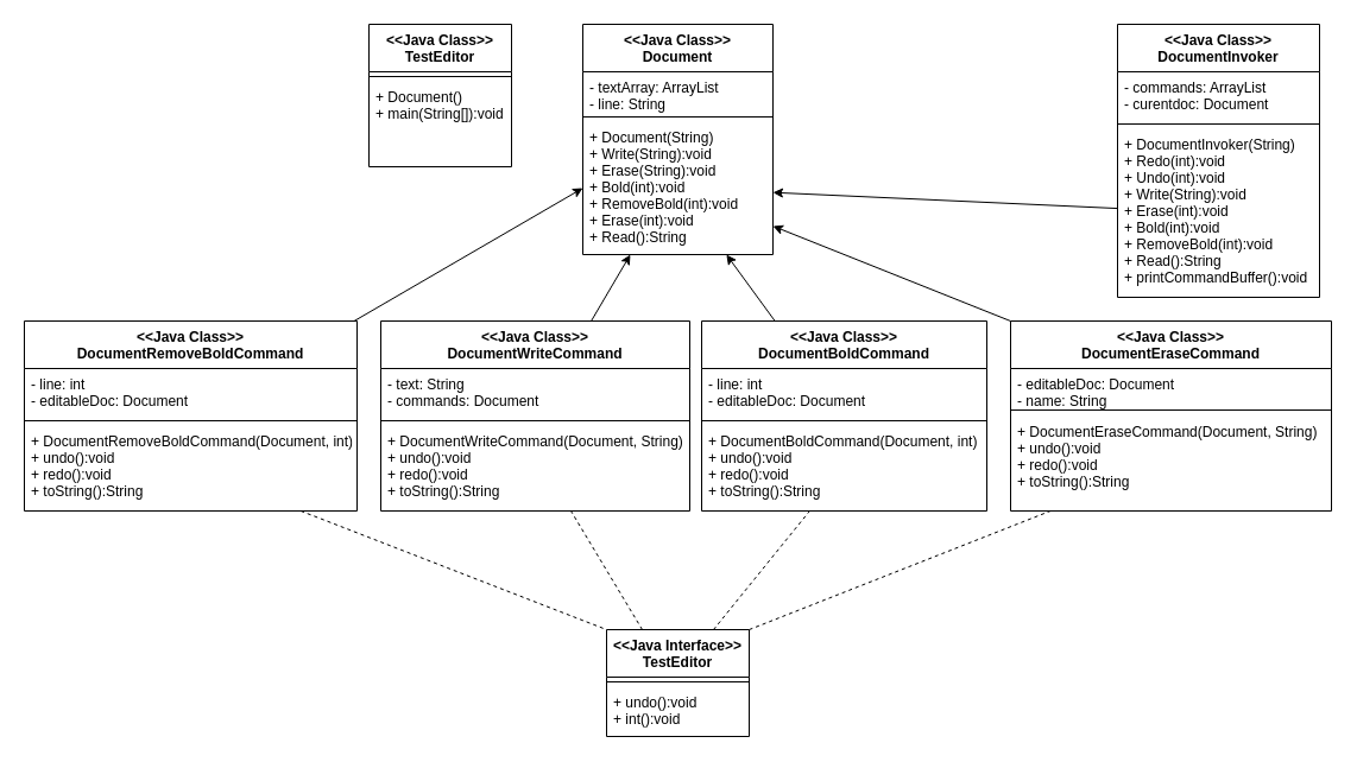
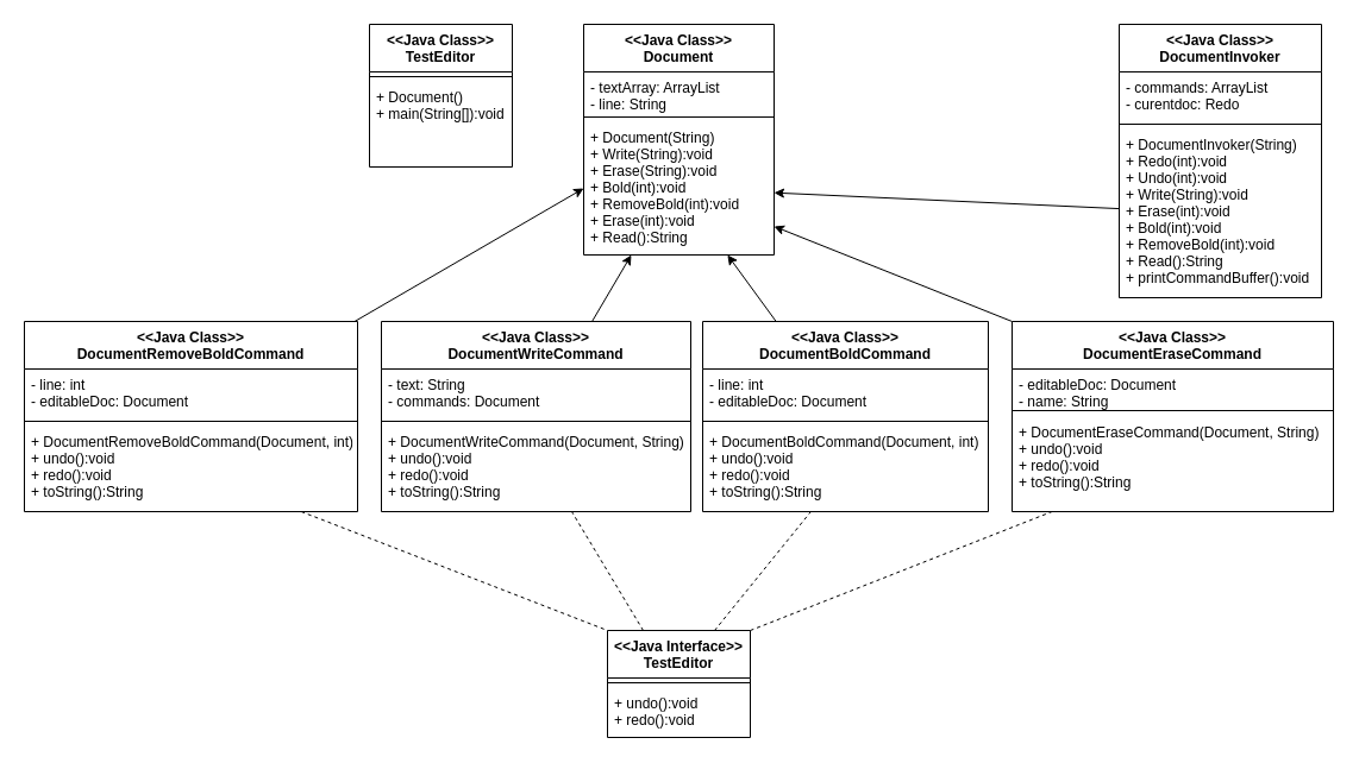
- <mxCell id="7" value="- commands: ArrayList&#10;- curentdoc: Document&#10;&#10;" style="text;strokeColor=none;fillColor=none;align=left;verticalAlign=top;spacingLeft=4;spacingRight=4;overflow=hidden;rotatable=0;points=[[0,0.5],[1,0.5]];portConstraint=eastwest;" parent="6" vertex="1"><mxGeometry y="40" width="170" height="40" as="geometry" /></mxCell>
+ <mxCell id="7" value="- commands: ArrayList&#10;- curentdoc: Redo&#10;&#10;" style="text;strokeColor=none;fillColor=none;align=left;verticalAlign=top;spacingLeft=4;spacingRight=4;overflow=hidden;rotatable=0;points=[[0,0.5],[1,0.5]];portConstraint=eastwest;" parent="6" vertex="1"><mxGeometry y="40" width="170" height="40" as="geometry" /></mxCell>
- <mxCell id="36" value="+ undo():void&#10;+ int():void&#10;" style="text;strokeColor=none;fillColor=none;align=left;verticalAlign=top;spacingLeft=4;spacingRight=4;overflow=hidden;rotatable=0;points=[[0,0.5],[1,0.5]];portConstraint=eastwest;" parent="34" vertex="1"><mxGeometry y="48" width="120" height="42" as="geometry" /></mxCell>
+ <mxCell id="36" value="+ undo():void&#10;+ redo():void&#10;" style="text;strokeColor=none;fillColor=none;align=left;verticalAlign=top;spacingLeft=4;spacingRight=4;overflow=hidden;rotatable=0;points=[[0,0.5],[1,0.5]];portConstraint=eastwest;" parent="34" vertex="1"><mxGeometry y="48" width="120" height="42" as="geometry" /></mxCell>
